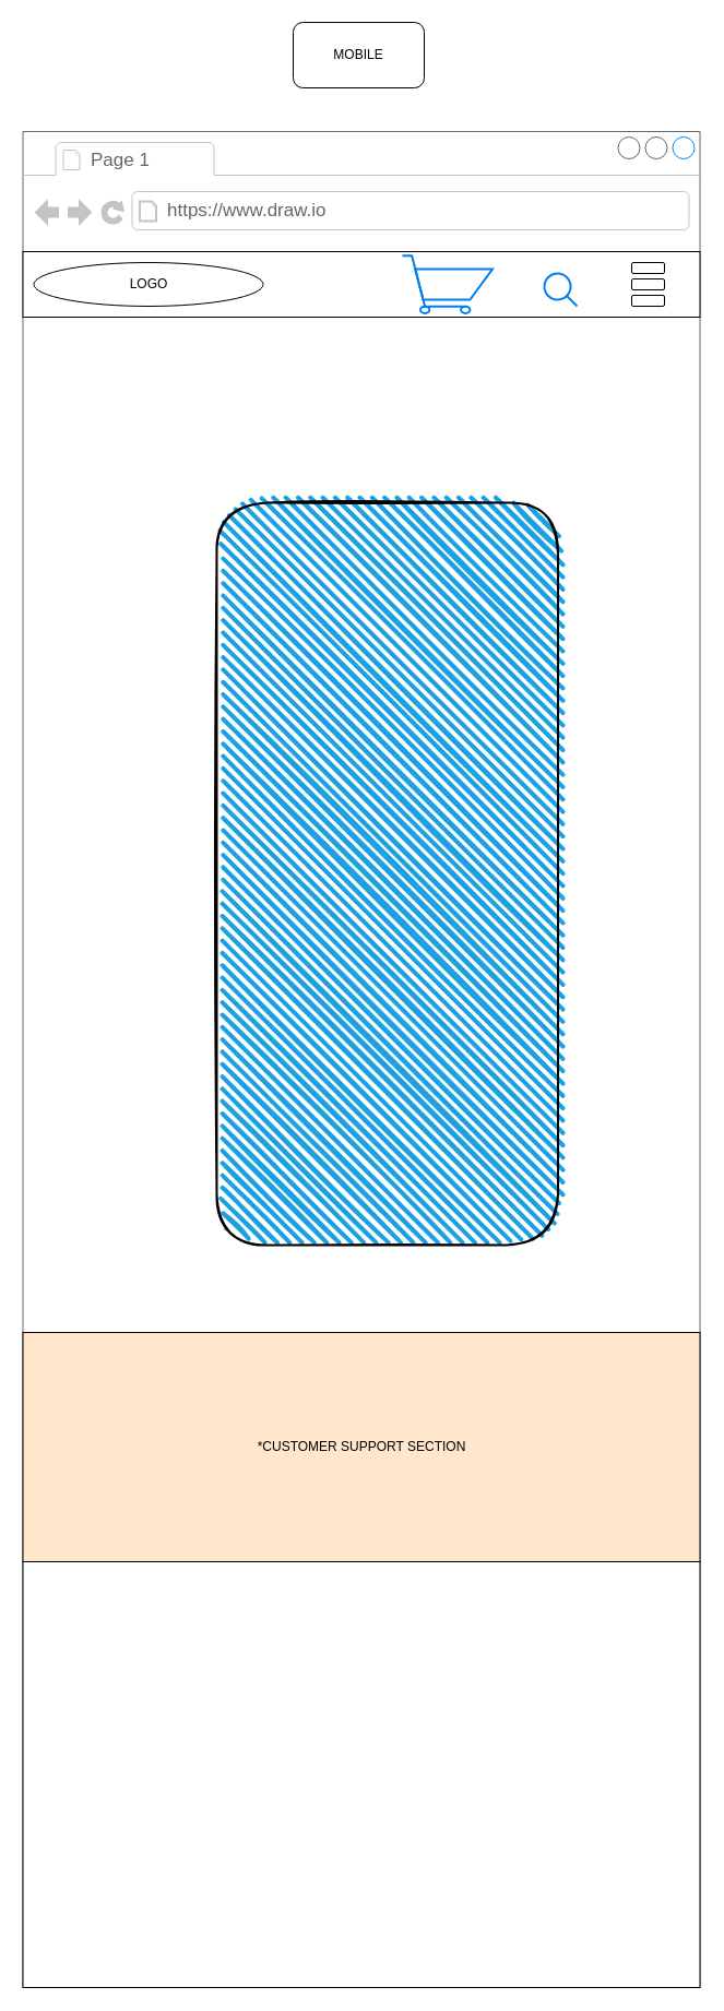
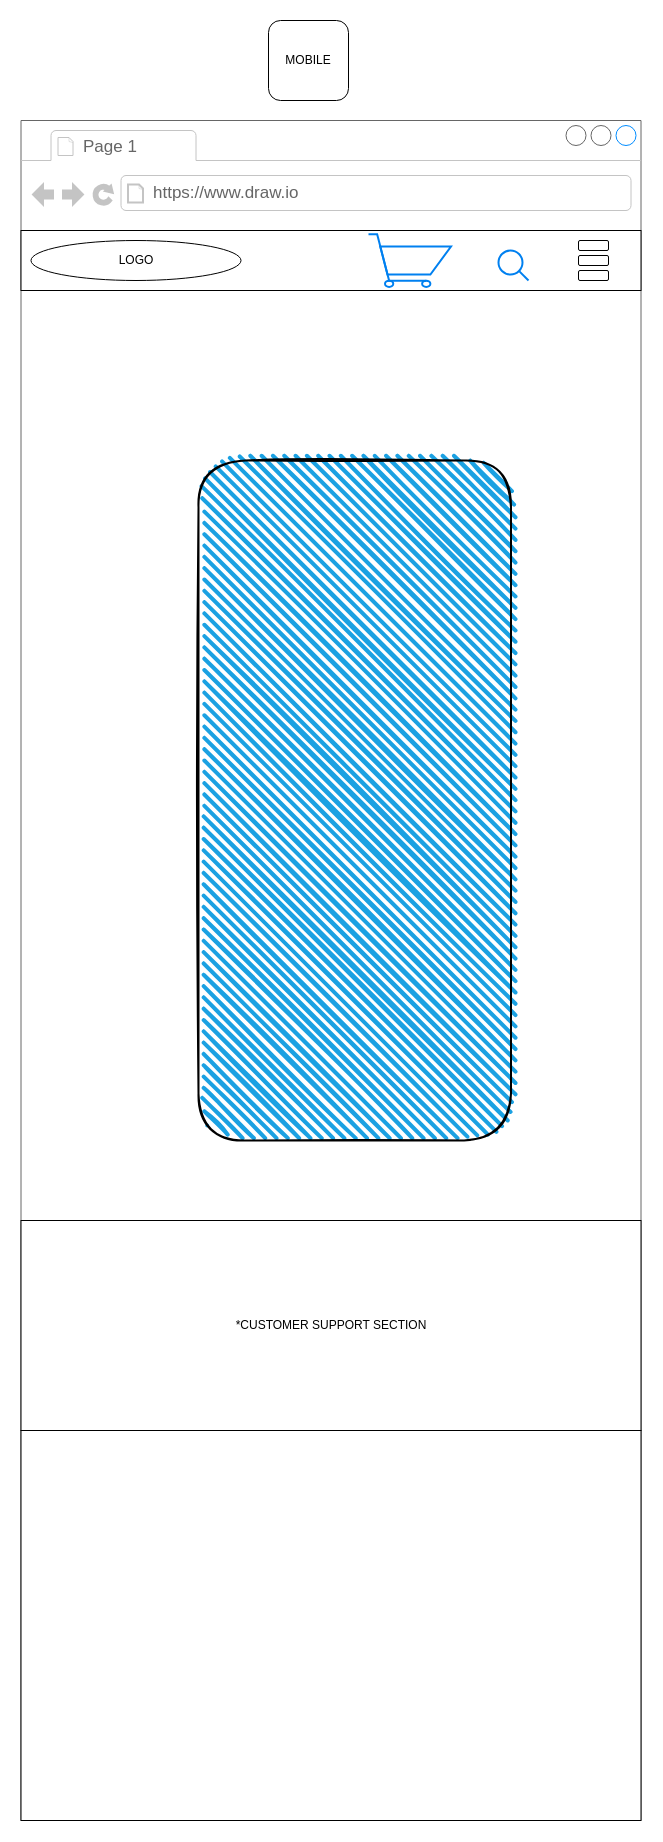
- <mxCell id="2" value="MOBILE" style="rounded=1;whiteSpace=wrap;html=1;" vertex="1" parent="1"><mxGeometry x="268" y="20" width="120" height="60" as="geometry" /></mxCell>
+ <mxCell id="2" value="MOBILE" style="rounded=1;whiteSpace=wrap;html=1;" vertex="1" parent="1"><mxGeometry x="268" y="20" width="80" height="80" as="geometry" /></mxCell>
- <mxCell id="14" value="*CUSTOMER SUPPORT SECTION" style="rounded=0;whiteSpace=wrap;html=1;fillColor=#ffe6cc;" vertex="1" parent="3"><mxGeometry y="1100" width="620" height="210" as="geometry" /></mxCell>
+ <mxCell id="14" value="*CUSTOMER SUPPORT SECTION" style="rounded=0;whiteSpace=wrap;html=1;" vertex="1" parent="3"><mxGeometry y="1100" width="620" height="210" as="geometry" /></mxCell>
